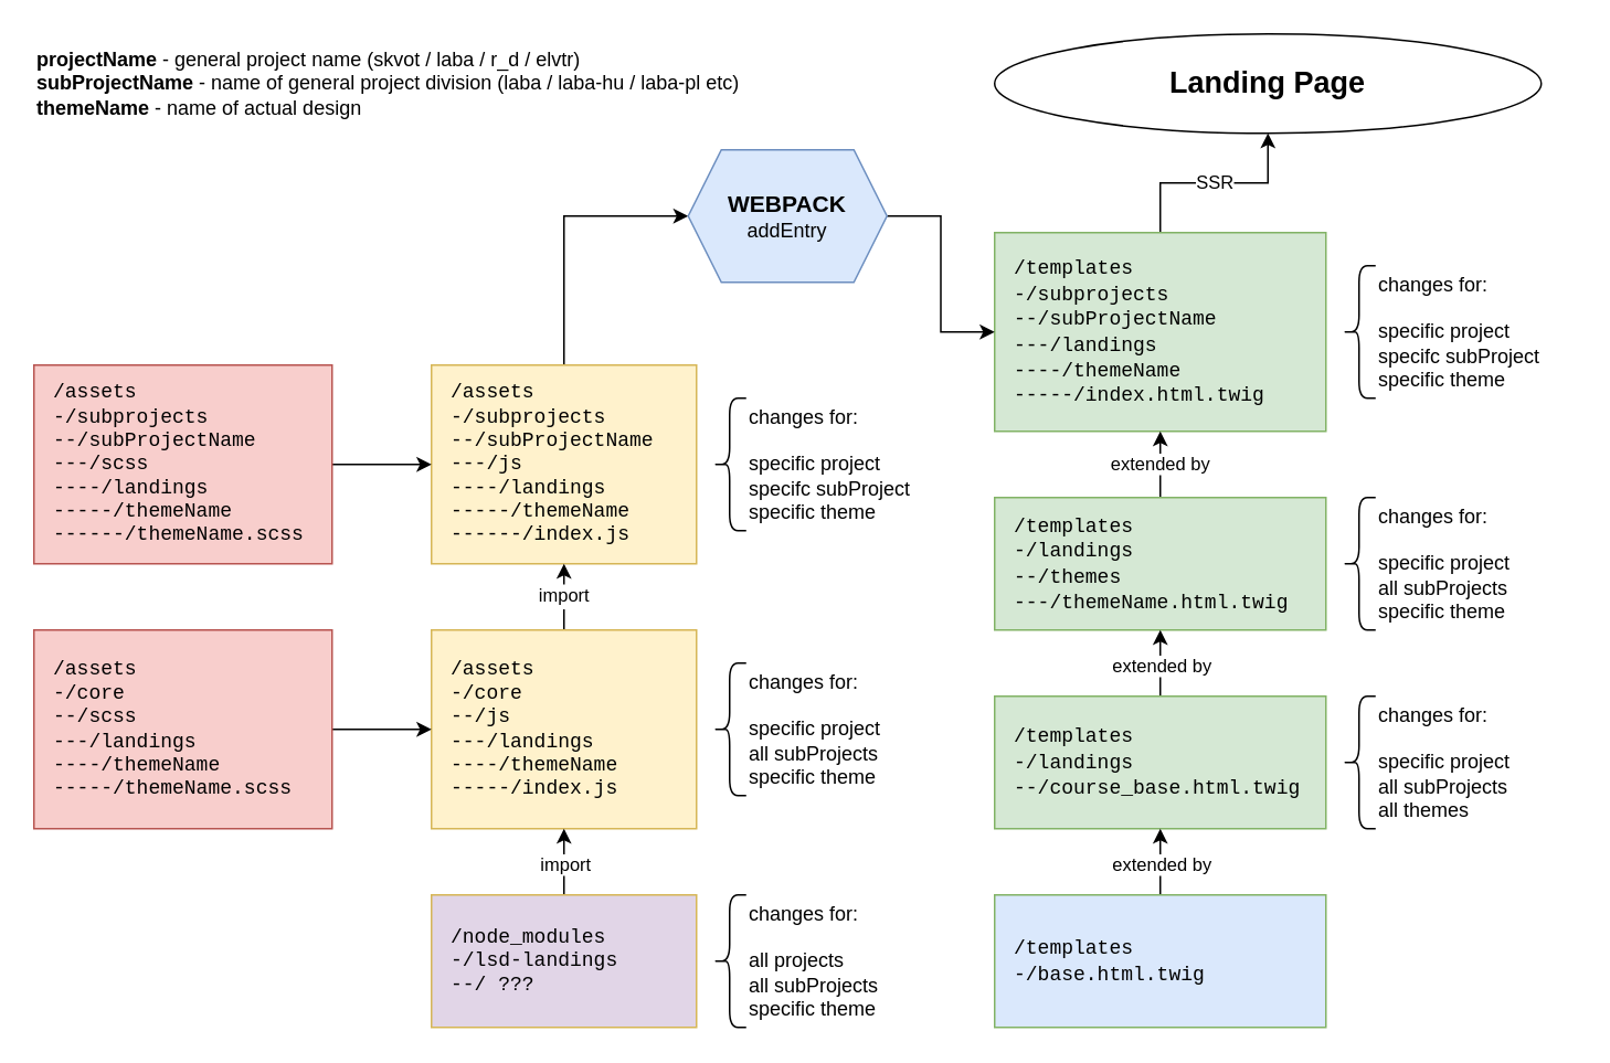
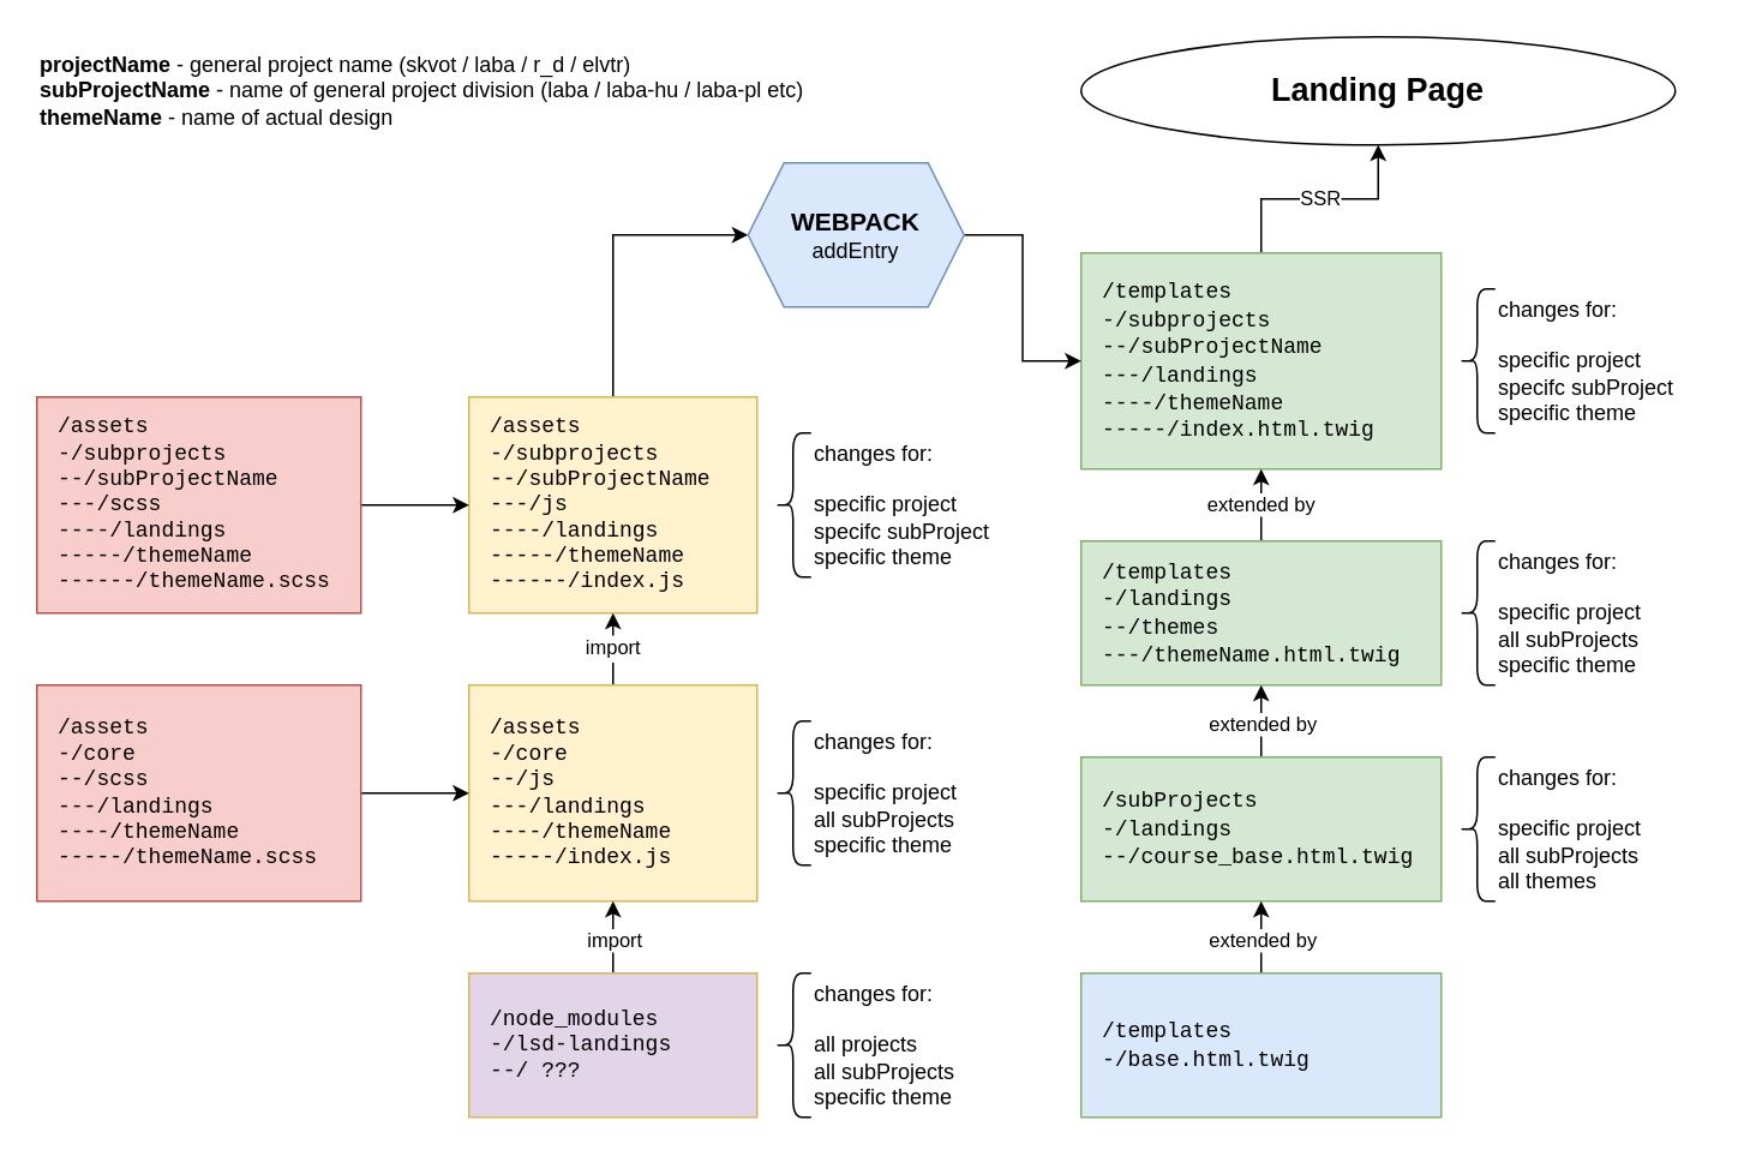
- <mxCell id="10" value="&lt;font face=&quot;Courier New&quot;&gt;/templates&lt;br&gt;-/landings&lt;br&gt;--/course_base.html.twig&lt;br&gt;&lt;/font&gt;" style="rounded=0;whiteSpace=wrap;html=1;align=left;spacingLeft=10;fillColor=#d5e8d4;strokeColor=#82b366;" vertex="1" parent="1"><mxGeometry x="600" y="420" width="200" height="80" as="geometry" /></mxCell>
+ <mxCell id="10" value="&lt;font face=&quot;Courier New&quot;&gt;/subProjects&lt;br&gt;-/landings&lt;br&gt;--/course_base.html.twig&lt;br&gt;&lt;/font&gt;" style="rounded=0;whiteSpace=wrap;html=1;align=left;spacingLeft=10;fillColor=#d5e8d4;strokeColor=#82b366;" vertex="1" parent="1"><mxGeometry x="600" y="420" width="200" height="80" as="geometry" /></mxCell>
